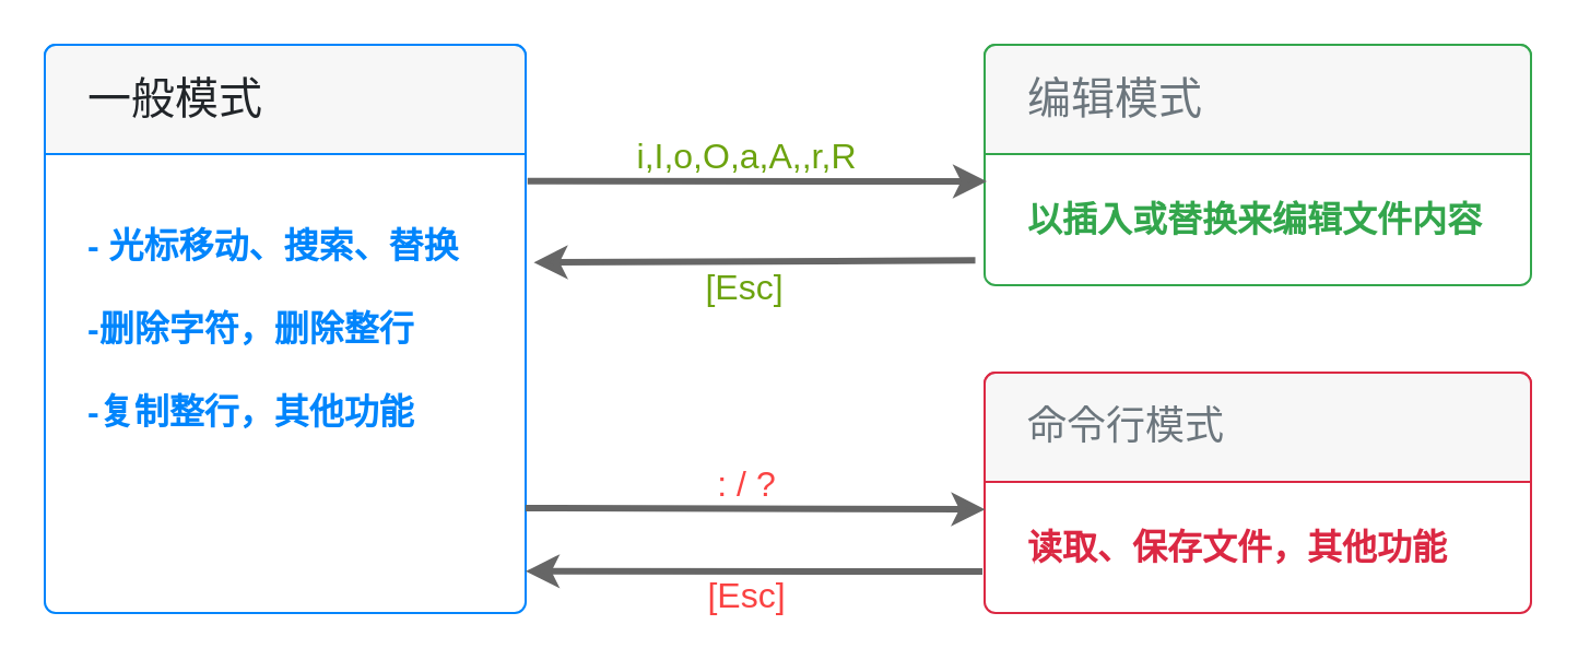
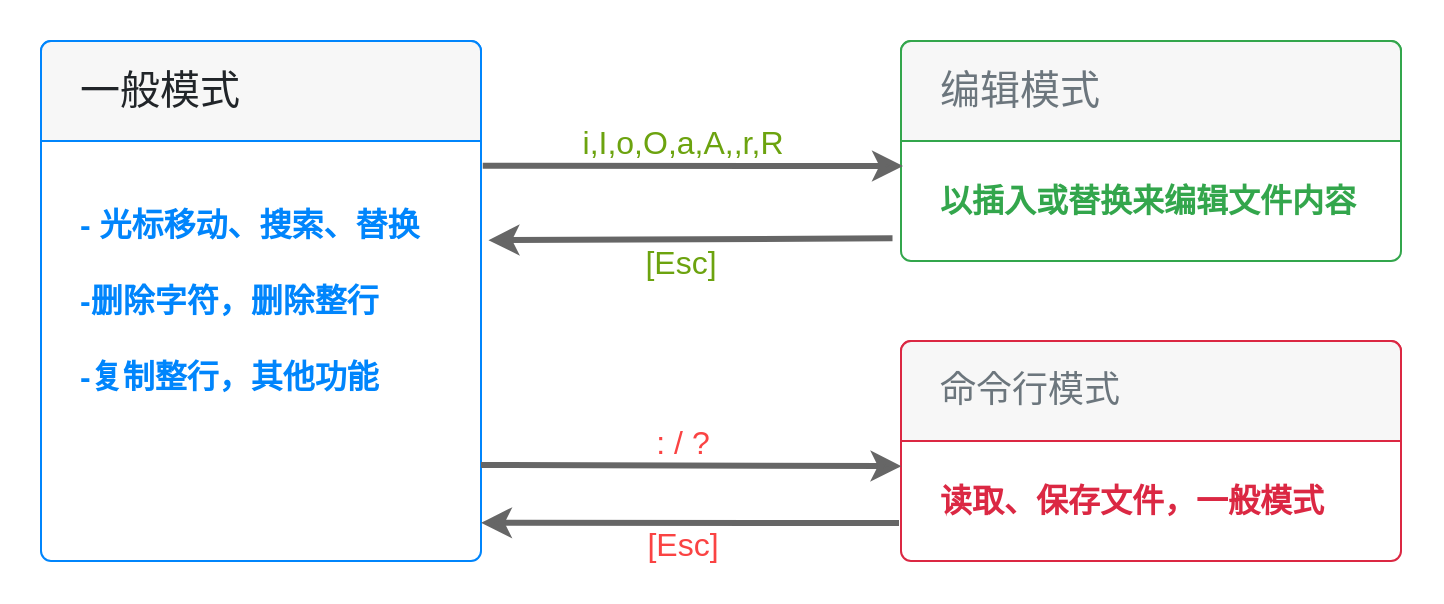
- <mxCell id="6" value="&lt;span style=&quot;font-size: 16px&quot;&gt;&lt;b&gt;读取、保存文件，其他功能&lt;br&gt;&lt;/b&gt;&lt;/span&gt;" style="html=1;shadow=0;dashed=0;shape=mxgraph.bootstrap.rrect;rSize=5;strokeColor=#DB2843;html=1;whiteSpace=wrap;fillColor=#ffffff;fontColor=#DB2843;verticalAlign=bottom;align=left;spacing=20;spacingBottom=0;fontSize=14;" parent="1" vertex="1"><mxGeometry x="450" y="170" width="250" height="110" as="geometry" /></mxCell>
+ <mxCell id="6" value="&lt;span style=&quot;font-size: 16px&quot;&gt;&lt;b&gt;读取、保存文件，一般模式&lt;br&gt;&lt;/b&gt;&lt;/span&gt;" style="html=1;shadow=0;dashed=0;shape=mxgraph.bootstrap.rrect;rSize=5;strokeColor=#DB2843;html=1;whiteSpace=wrap;fillColor=#ffffff;fontColor=#DB2843;verticalAlign=bottom;align=left;spacing=20;spacingBottom=0;fontSize=14;" parent="1" vertex="1"><mxGeometry x="450" y="170" width="250" height="110" as="geometry" /></mxCell>
